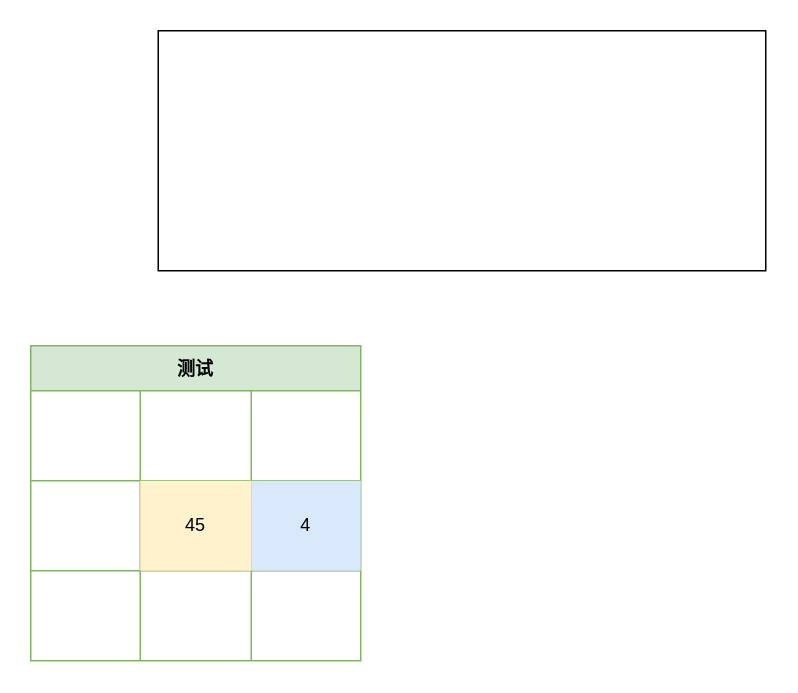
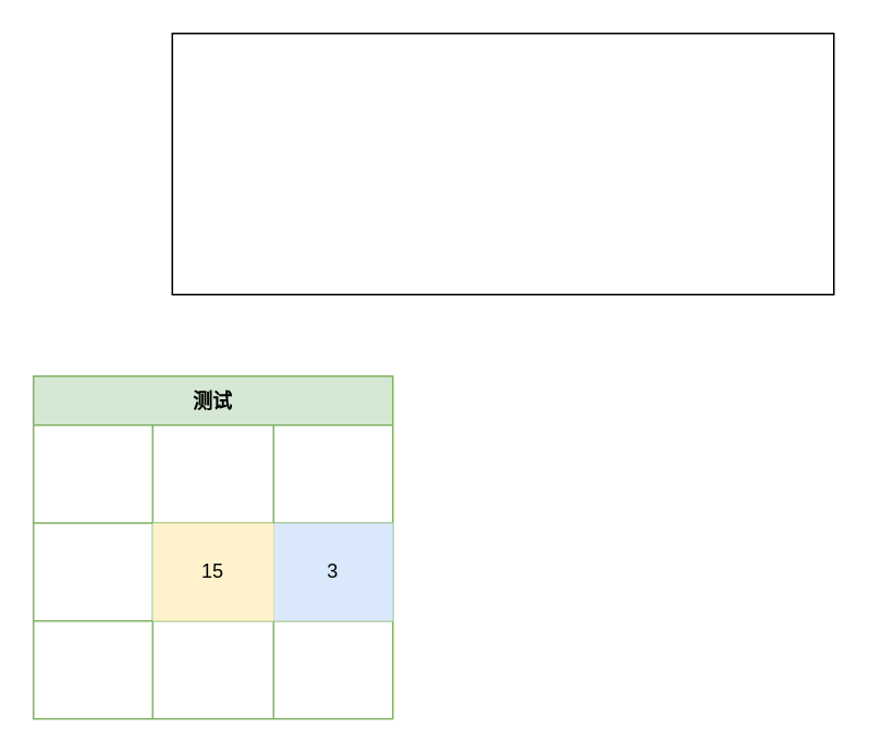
- <mxCell id="10" value="45" style="shape=partialRectangle;html=1;whiteSpace=wrap;connectable=0;fillColor=#fff2cc;top=0;left=0;bottom=0;right=0;overflow=hidden;strokeColor=#d6b656;" vertex="1" parent="8"><mxGeometry x="73" width="74" height="60" as="geometry"><mxRectangle width="74" height="60" as="alternateBounds" /></mxGeometry></mxCell>
+ <mxCell id="10" value="15" style="shape=partialRectangle;html=1;whiteSpace=wrap;connectable=0;fillColor=#fff2cc;top=0;left=0;bottom=0;right=0;overflow=hidden;strokeColor=#d6b656;" vertex="1" parent="8"><mxGeometry x="73" width="74" height="60" as="geometry"><mxRectangle width="74" height="60" as="alternateBounds" /></mxGeometry></mxCell>
- <mxCell id="11" value="4" style="shape=partialRectangle;html=1;whiteSpace=wrap;connectable=0;fillColor=#dae8fc;top=0;left=0;bottom=0;right=0;overflow=hidden;strokeColor=#6c8ebf;" vertex="1" parent="8"><mxGeometry x="147" width="73" height="60" as="geometry"><mxRectangle width="73" height="60" as="alternateBounds" /></mxGeometry></mxCell>
+ <mxCell id="11" value="3" style="shape=partialRectangle;html=1;whiteSpace=wrap;connectable=0;fillColor=#dae8fc;top=0;left=0;bottom=0;right=0;overflow=hidden;strokeColor=#6c8ebf;" vertex="1" parent="8"><mxGeometry x="147" width="73" height="60" as="geometry"><mxRectangle width="73" height="60" as="alternateBounds" /></mxGeometry></mxCell>
